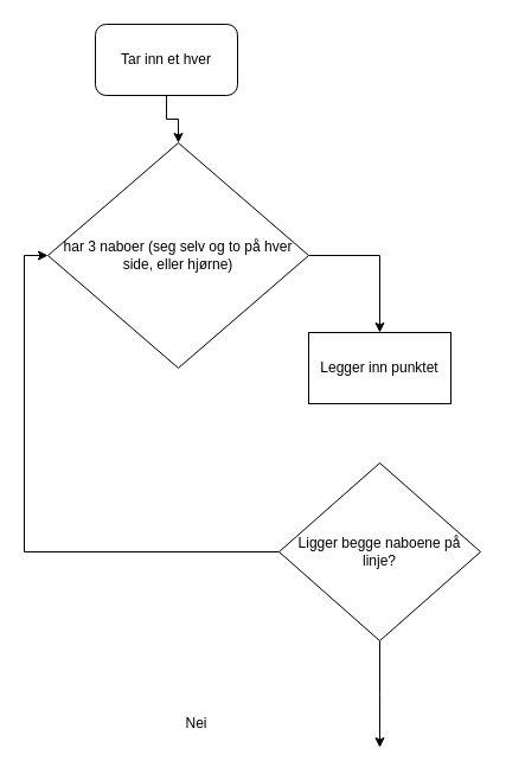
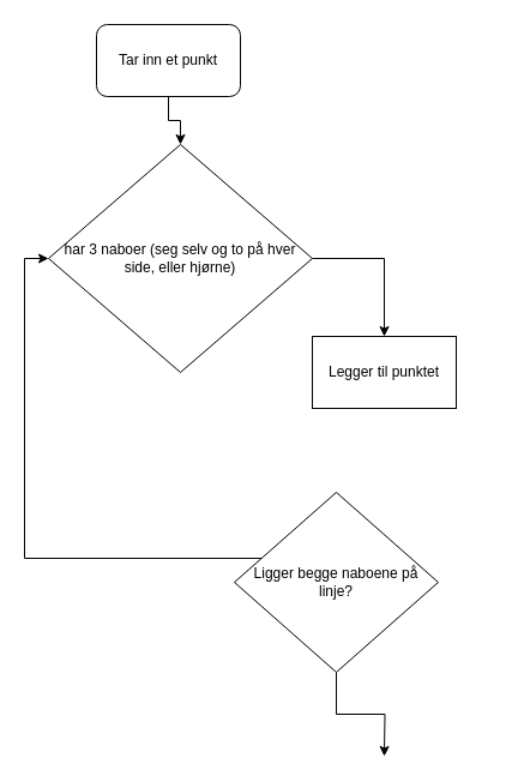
- <mxCell id="10" value="Tar inn et hver" style="rounded=1;whiteSpace=wrap;html=1;" parent="1" vertex="1"><mxGeometry x="80" y="20" width="120" height="60" as="geometry" /></mxCell>
+ <mxCell id="10" value="Tar inn et punkt" style="rounded=1;whiteSpace=wrap;html=1;" parent="1" vertex="1"><mxGeometry x="80" y="20" width="120" height="60" as="geometry" /></mxCell>
- <mxCell id="4" value="Legger inn punktet" style="rounded=0;whiteSpace=wrap;html=1;" parent="1" vertex="1"><mxGeometry x="260" y="280" width="120" height="60" as="geometry" /></mxCell>
+ <mxCell id="4" value="Legger til punktet" style="rounded=0;whiteSpace=wrap;html=1;" parent="1" vertex="1"><mxGeometry x="260" y="280" width="120" height="60" as="geometry" /></mxCell>
- <mxCell id="7" value="Ligger begge naboene på linje?" style="rhombus;whiteSpace=wrap;html=1;" parent="1" vertex="1"><mxGeometry x="235" y="390" width="170" height="150" as="geometry" /></mxCell>
+ <mxCell id="7" value="Ligger begge naboene på linje?" style="rhombus;whiteSpace=wrap;html=1;" parent="1" vertex="1"><mxGeometry x="195" y="410" width="170" height="150" as="geometry" /></mxCell>
- <mxCell id="8" value="Nei" style="text;html=1;align=center;verticalAlign=middle;resizable=0;points=[];autosize=1;" parent="1" vertex="1"><mxGeometry x="150" y="600" width="30" height="20" as="geometry" /></mxCell>
